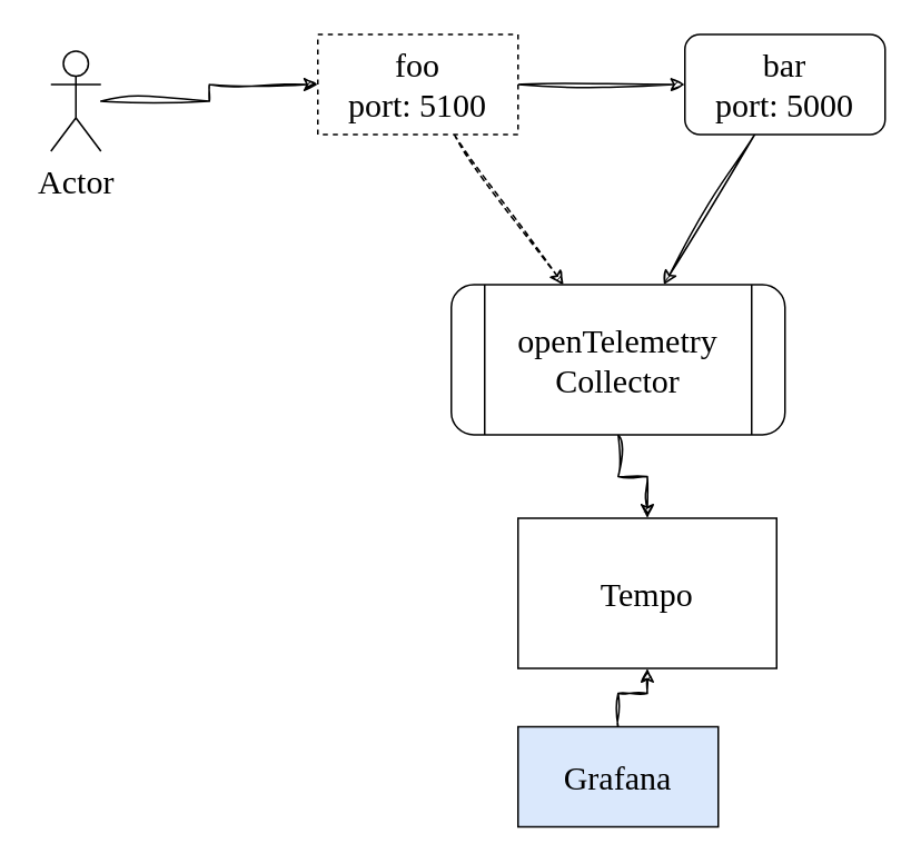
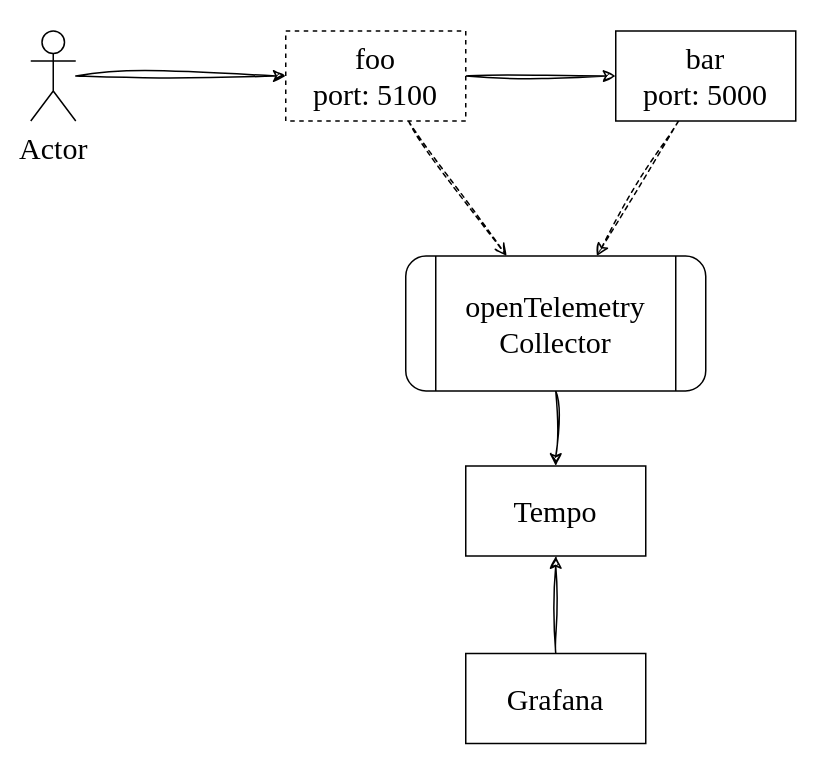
- <mxCell id="8" value="bar&lt;br&gt;port: 5000" style="whiteSpace=wrap;html=1;hachureGap=4;fontFamily=Architects Daughter;fontSource=https%3A%2F%2Ffonts.googleapis.com%2Fcss%3Ffamily%3DArchitects%2BDaughter;fontSize=20;rounded=1;" vertex="1" parent="1"><mxGeometry x="410" y="20" width="120" height="60" as="geometry" /></mxCell>
+ <mxCell id="8" value="bar&lt;br&gt;port: 5000" style="rounded=0;whiteSpace=wrap;html=1;hachureGap=4;fontFamily=Architects Daughter;fontSource=https%3A%2F%2Ffonts.googleapis.com%2Fcss%3Ffamily%3DArchitects%2BDaughter;fontSize=20;" vertex="1" parent="1"><mxGeometry x="410" y="20" width="120" height="60" as="geometry" /></mxCell>
- <mxCell id="3" value="Actor" style="shape=umlActor;verticalLabelPosition=bottom;verticalAlign=top;html=1;outlineConnect=0;hachureGap=4;fontFamily=Architects Daughter;fontSource=https%3A%2F%2Ffonts.googleapis.com%2Fcss%3Ffamily%3DArchitects%2BDaughter;fontSize=20;" vertex="1" parent="1"><mxGeometry x="30" y="30" width="30" height="60" as="geometry" /></mxCell>
+ <mxCell id="3" value="Actor" style="shape=umlActor;verticalLabelPosition=bottom;verticalAlign=top;html=1;outlineConnect=0;hachureGap=4;fontFamily=Architects Daughter;fontSource=https%3A%2F%2Ffonts.googleapis.com%2Fcss%3Ffamily%3DArchitects%2BDaughter;fontSize=20;" vertex="1" parent="1"><mxGeometry x="20" y="20" width="30" height="60" as="geometry" /></mxCell>
- <mxCell id="7" style="rounded=0;sketch=1;hachureGap=4;jiggle=2;curveFitting=1;orthogonalLoop=1;jettySize=auto;html=1;fontFamily=Architects Daughter;fontSource=https%3A%2F%2Ffonts.googleapis.com%2Fcss%3Ffamily%3DArchitects%2BDaughter;fontSize=16;dashed=0;" edge="1" parent="1" source="8" target="10"><mxGeometry relative="1" as="geometry" /></mxCell>
+ <mxCell id="7" style="rounded=0;sketch=1;hachureGap=4;jiggle=2;curveFitting=1;orthogonalLoop=1;jettySize=auto;html=1;fontFamily=Architects Daughter;fontSource=https%3A%2F%2Ffonts.googleapis.com%2Fcss%3Ffamily%3DArchitects%2BDaughter;fontSize=16;dashed=1;" edge="1" parent="1" source="8" target="10"><mxGeometry relative="1" as="geometry" /></mxCell>
- <mxCell id="5" style="rounded=0;sketch=1;hachureGap=4;jiggle=2;curveFitting=1;orthogonalLoop=1;jettySize=auto;html=1;fontFamily=Architects Daughter;fontSource=https%3A%2F%2Ffonts.googleapis.com%2Fcss%3Ffamily%3DArchitects%2BDaughter;fontSize=16;dashed=1;" edge="1" parent="1" source="6" target="10"><mxGeometry relative="1" as="geometry" /></mxCell>
+ <mxCell id="5" style="rounded=0;sketch=1;hachureGap=4;jiggle=2;curveFitting=1;orthogonalLoop=1;jettySize=auto;html=1;fontFamily=Architects Daughter;fontSource=https%3A%2F%2Ffonts.googleapis.com%2Fcss%3Ffamily%3DArchitects%2BDaughter;fontSize=16;dashed=1;endArrow=open;" edge="1" parent="1" source="6" target="10"><mxGeometry relative="1" as="geometry" /></mxCell>
- <mxCell id="11" value="Tempo" style="rounded=0;whiteSpace=wrap;html=1;hachureGap=4;fontFamily=Architects Daughter;fontSource=https%3A%2F%2Ffonts.googleapis.com%2Fcss%3Ffamily%3DArchitects%2BDaughter;fontSize=20;" vertex="1" parent="1"><mxGeometry x="310" y="310" width="155" height="90" as="geometry" /></mxCell>
+ <mxCell id="11" value="Tempo" style="rounded=0;whiteSpace=wrap;html=1;hachureGap=4;fontFamily=Architects Daughter;fontSource=https%3A%2F%2Ffonts.googleapis.com%2Fcss%3Ffamily%3DArchitects%2BDaughter;fontSize=20;" vertex="1" parent="1"><mxGeometry x="310" y="310" width="120" height="60" as="geometry" /></mxCell>
- <mxCell id="13" value="Grafana" style="rounded=0;whiteSpace=wrap;html=1;hachureGap=4;fontFamily=Architects Daughter;fontSource=https%3A%2F%2Ffonts.googleapis.com%2Fcss%3Ffamily%3DArchitects%2BDaughter;fontSize=20;fillColor=#dae8fc;" vertex="1" parent="1"><mxGeometry x="310" y="435" width="120" height="60" as="geometry" /></mxCell>
+ <mxCell id="13" value="Grafana" style="rounded=0;whiteSpace=wrap;html=1;hachureGap=4;fontFamily=Architects Daughter;fontSource=https%3A%2F%2Ffonts.googleapis.com%2Fcss%3Ffamily%3DArchitects%2BDaughter;fontSize=20;" vertex="1" parent="1"><mxGeometry x="310" y="435" width="120" height="60" as="geometry" /></mxCell>
